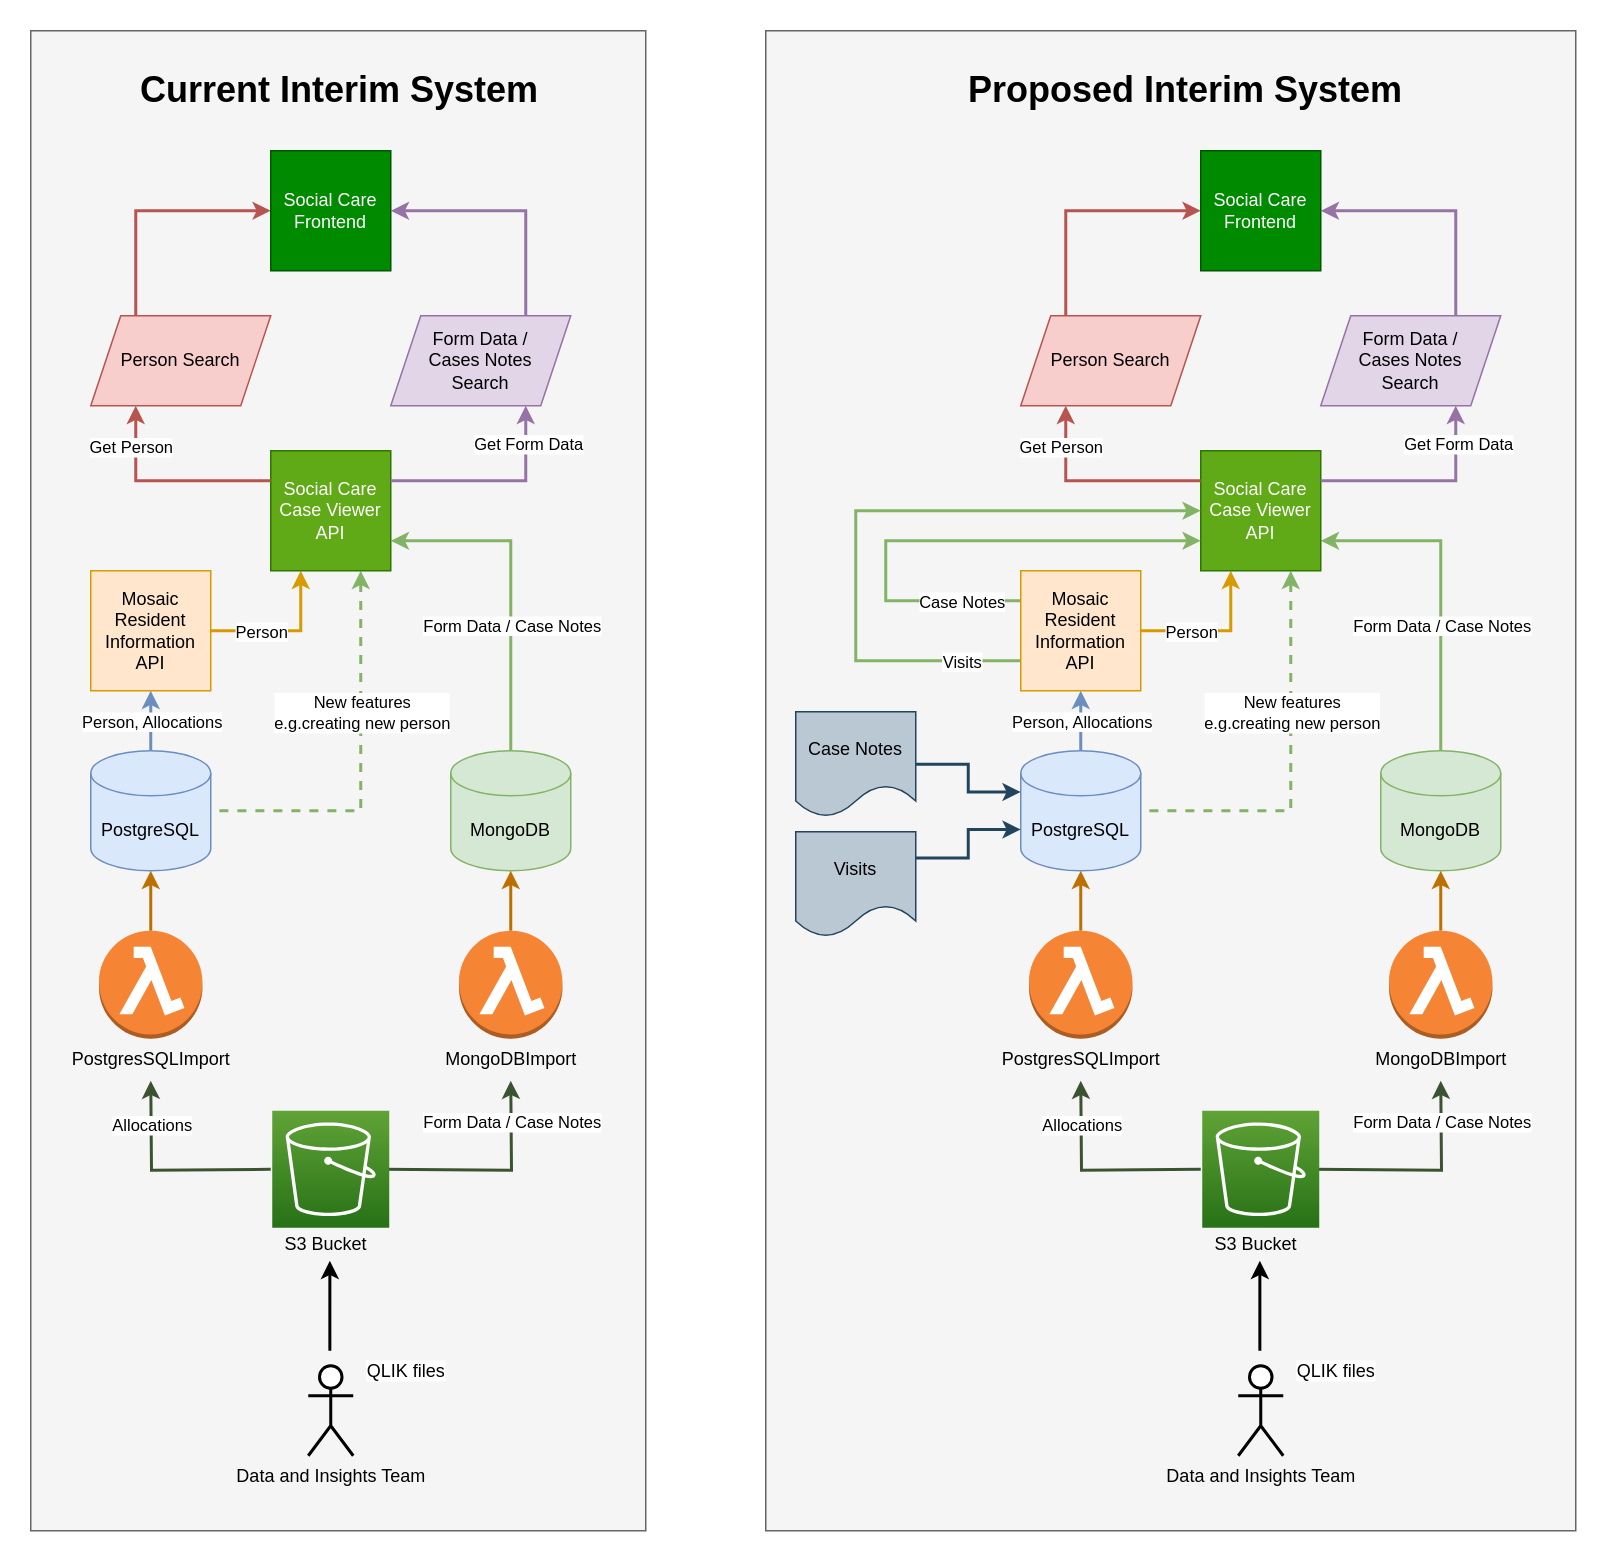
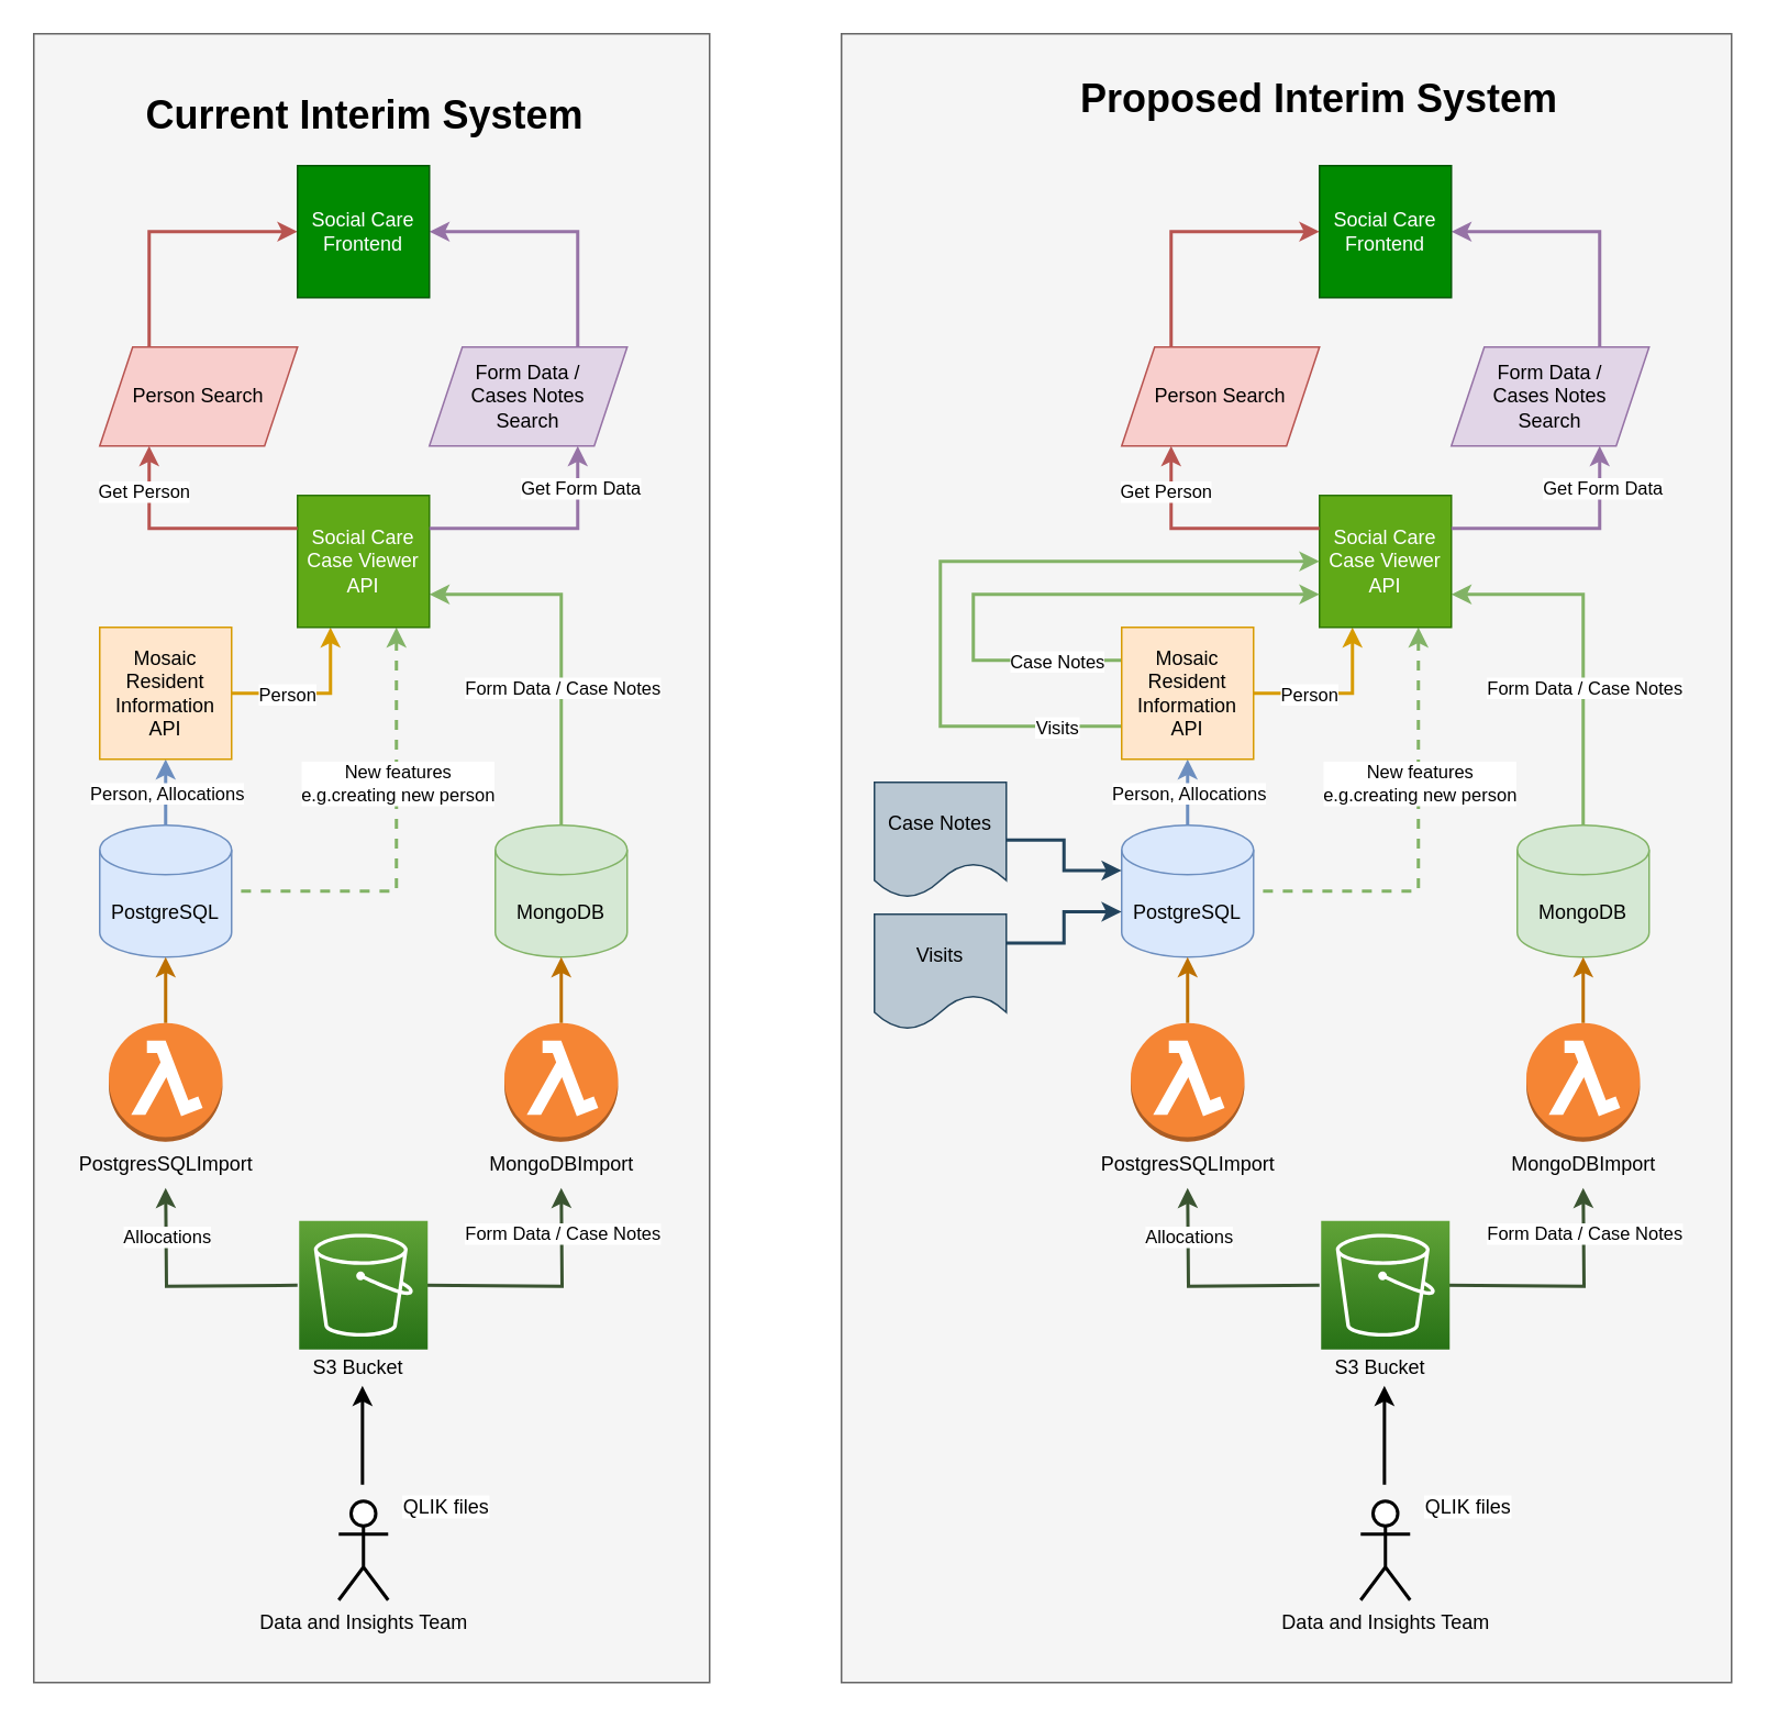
- <mxCell id="80" value="&lt;h1&gt;Current Interim System&lt;/h1&gt;" style="text;html=1;strokeColor=none;fillColor=none;spacing=5;spacingTop=-20;whiteSpace=wrap;overflow=hidden;rounded=0;align=center;" parent="1" vertex="1"><mxGeometry x="65.5" y="40" width="320" height="40" as="geometry" /></mxCell>
+ <mxCell id="80" value="&lt;h1&gt;Current Interim System&lt;/h1&gt;" style="text;html=1;strokeColor=none;fillColor=none;spacing=5;spacingTop=-20;whiteSpace=wrap;overflow=hidden;rounded=0;align=center;" parent="1" vertex="1"><mxGeometry x="60.5" y="50" width="320" height="40" as="geometry" /></mxCell>
- <mxCell id="44" value="&lt;h1&gt;Proposed Interim System&lt;/h1&gt;" style="text;html=1;strokeColor=none;fillColor=none;spacing=5;spacingTop=-20;whiteSpace=wrap;overflow=hidden;rounded=0;align=center;" parent="1" vertex="1"><mxGeometry x="630" y="40" width="320" height="40" as="geometry" /></mxCell>
+ <mxCell id="44" value="&lt;h1&gt;Proposed Interim System&lt;/h1&gt;" style="text;html=1;strokeColor=none;fillColor=none;spacing=5;spacingTop=-20;whiteSpace=wrap;overflow=hidden;rounded=0;align=center;" parent="1" vertex="1"><mxGeometry x="640" y="40" width="320" height="40" as="geometry" /></mxCell>
